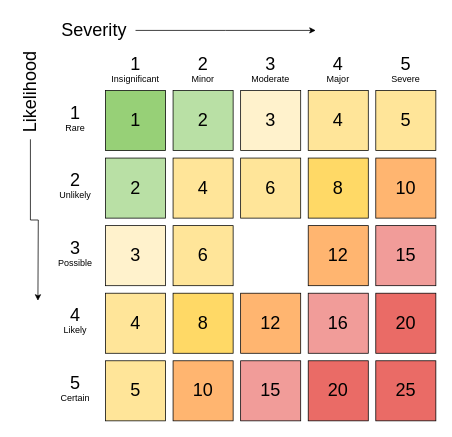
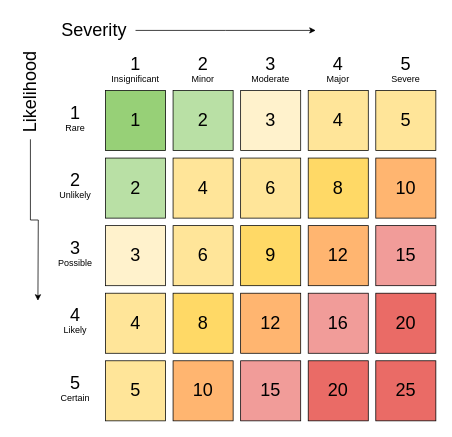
+ <mxCell id="14" value="9" style="whiteSpace=wrap;html=1;aspect=fixed;fontSize=24;fillColor=#FFD966;" vertex="1" parent="1"><mxGeometry x="320" y="300" width="80" height="80" as="geometry" /></mxCell>
